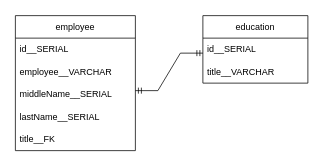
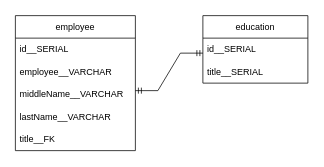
- <mxCell id="4" value="title__VARCHAR" style="text;strokeColor=none;fillColor=none;align=left;verticalAlign=middle;spacingLeft=4;spacingRight=4;overflow=hidden;points=[[0,0.5],[1,0.5]];portConstraint=eastwest;rotatable=0;whiteSpace=wrap;html=1;" parent="2" vertex="1"><mxGeometry y="60" width="140" height="30" as="geometry" /></mxCell>
+ <mxCell id="4" value="title__SERIAL" style="text;strokeColor=none;fillColor=none;align=left;verticalAlign=middle;spacingLeft=4;spacingRight=4;overflow=hidden;points=[[0,0.5],[1,0.5]];portConstraint=eastwest;rotatable=0;whiteSpace=wrap;html=1;" parent="2" vertex="1"><mxGeometry y="60" width="140" height="30" as="geometry" /></mxCell>
- <mxCell id="8" value="middleName__SERIAL" style="text;strokeColor=none;fillColor=none;align=left;verticalAlign=middle;spacingLeft=4;spacingRight=4;overflow=hidden;points=[[0,0.5],[1,0.5]];portConstraint=eastwest;rotatable=0;whiteSpace=wrap;html=1;" parent="5" vertex="1"><mxGeometry y="90" width="160" height="30" as="geometry" /></mxCell>
+ <mxCell id="8" value="middleName__VARCHAR" style="text;strokeColor=none;fillColor=none;align=left;verticalAlign=middle;spacingLeft=4;spacingRight=4;overflow=hidden;points=[[0,0.5],[1,0.5]];portConstraint=eastwest;rotatable=0;whiteSpace=wrap;html=1;" parent="5" vertex="1"><mxGeometry y="90" width="160" height="30" as="geometry" /></mxCell>
- <mxCell id="9" value="lastName__SERIAL" style="text;strokeColor=none;fillColor=none;align=left;verticalAlign=middle;spacingLeft=4;spacingRight=4;overflow=hidden;points=[[0,0.5],[1,0.5]];portConstraint=eastwest;rotatable=0;whiteSpace=wrap;html=1;" parent="5" vertex="1"><mxGeometry y="120" width="160" height="30" as="geometry" /></mxCell>
+ <mxCell id="9" value="lastName__VARCHAR" style="text;strokeColor=none;fillColor=none;align=left;verticalAlign=middle;spacingLeft=4;spacingRight=4;overflow=hidden;points=[[0,0.5],[1,0.5]];portConstraint=eastwest;rotatable=0;whiteSpace=wrap;html=1;" parent="5" vertex="1"><mxGeometry y="120" width="160" height="30" as="geometry" /></mxCell>
